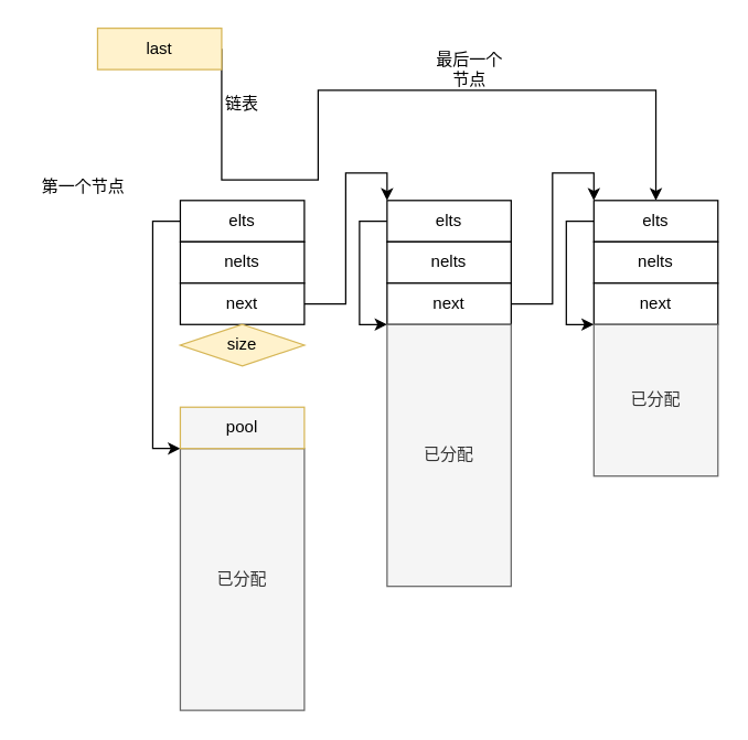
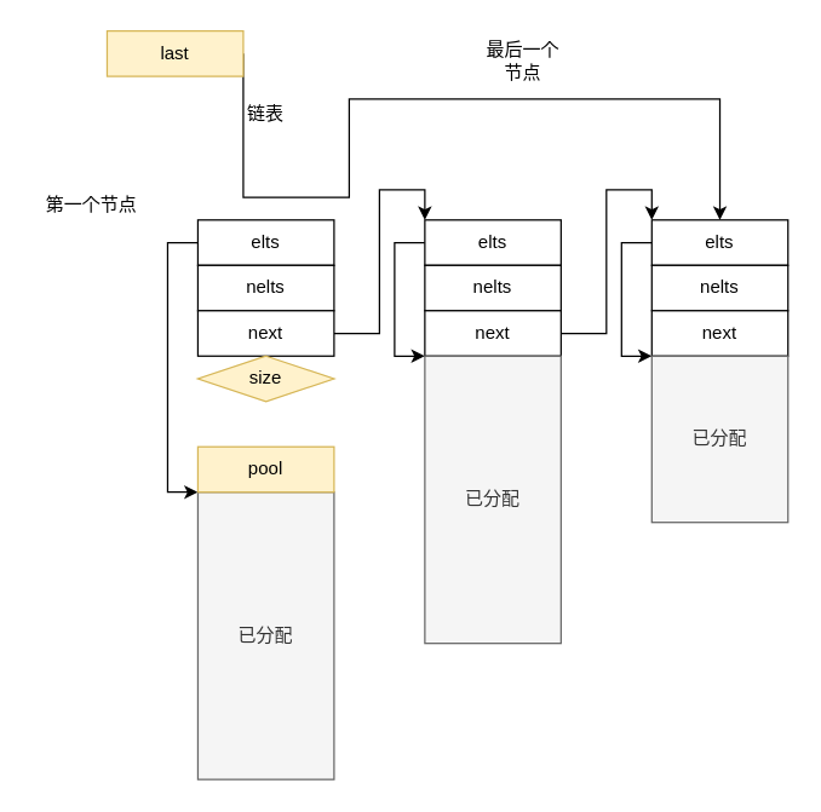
- <mxCell id="23" value="最后一个节点" style="text;html=1;align=center;verticalAlign=middle;whiteSpace=wrap;rounded=0;" vertex="1" parent="1"><mxGeometry x="310" y="35" width="60" height="30" as="geometry" /></mxCell>
+ <mxCell id="23" value="最后一个节点" style="text;html=1;align=center;verticalAlign=middle;whiteSpace=wrap;rounded=0;" vertex="1" parent="1"><mxGeometry x="315" y="25" width="60" height="30" as="geometry" /></mxCell>
- <mxCell id="22" value="pool" style="rounded=0;whiteSpace=wrap;html=1;fillColor=#f5f5f5;strokeColor=#d6b656;" vertex="1" parent="1"><mxGeometry x="130" y="295" width="90" height="30" as="geometry" /></mxCell>
+ <mxCell id="22" value="pool" style="rounded=0;whiteSpace=wrap;html=1;fillColor=#fff2cc;strokeColor=#d6b656;" vertex="1" parent="1"><mxGeometry x="130" y="295" width="90" height="30" as="geometry" /></mxCell>
